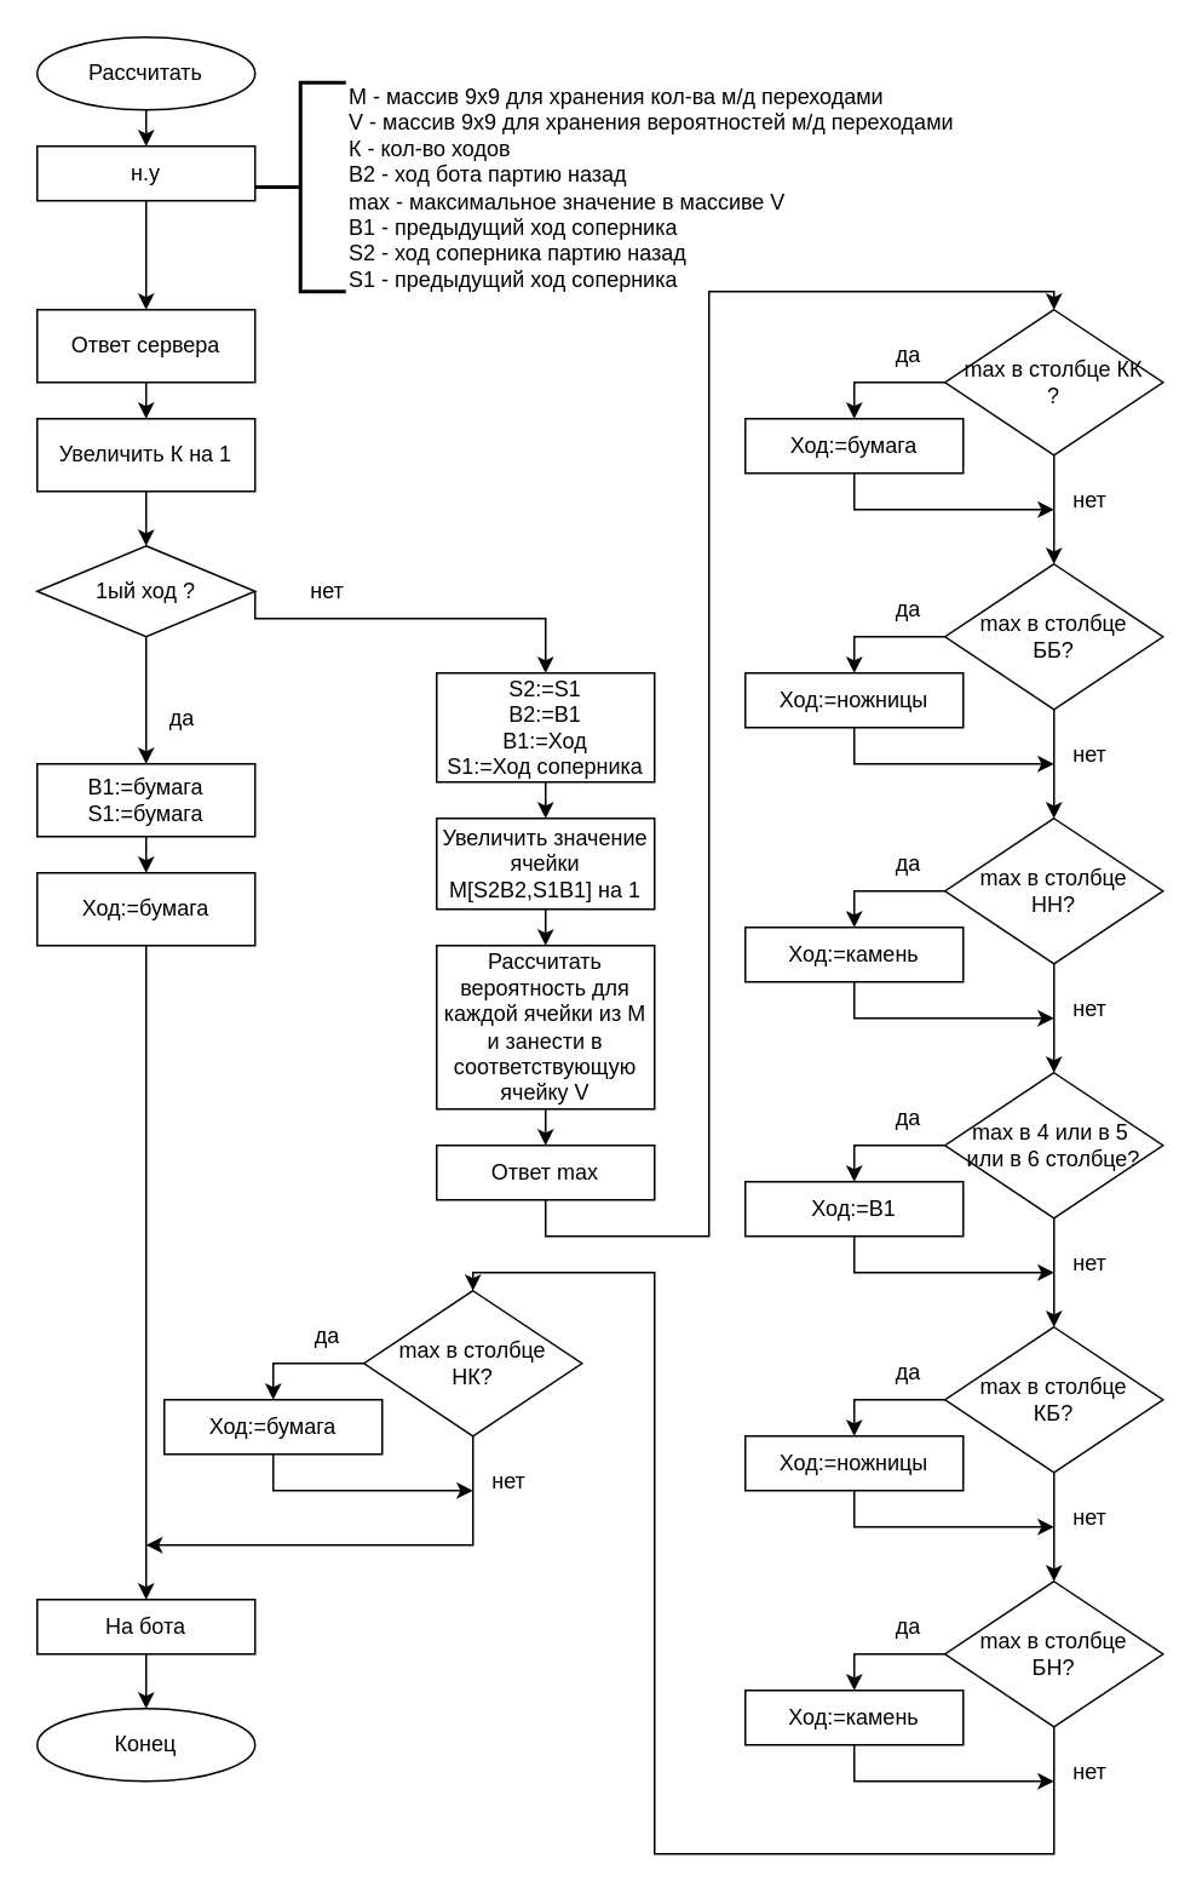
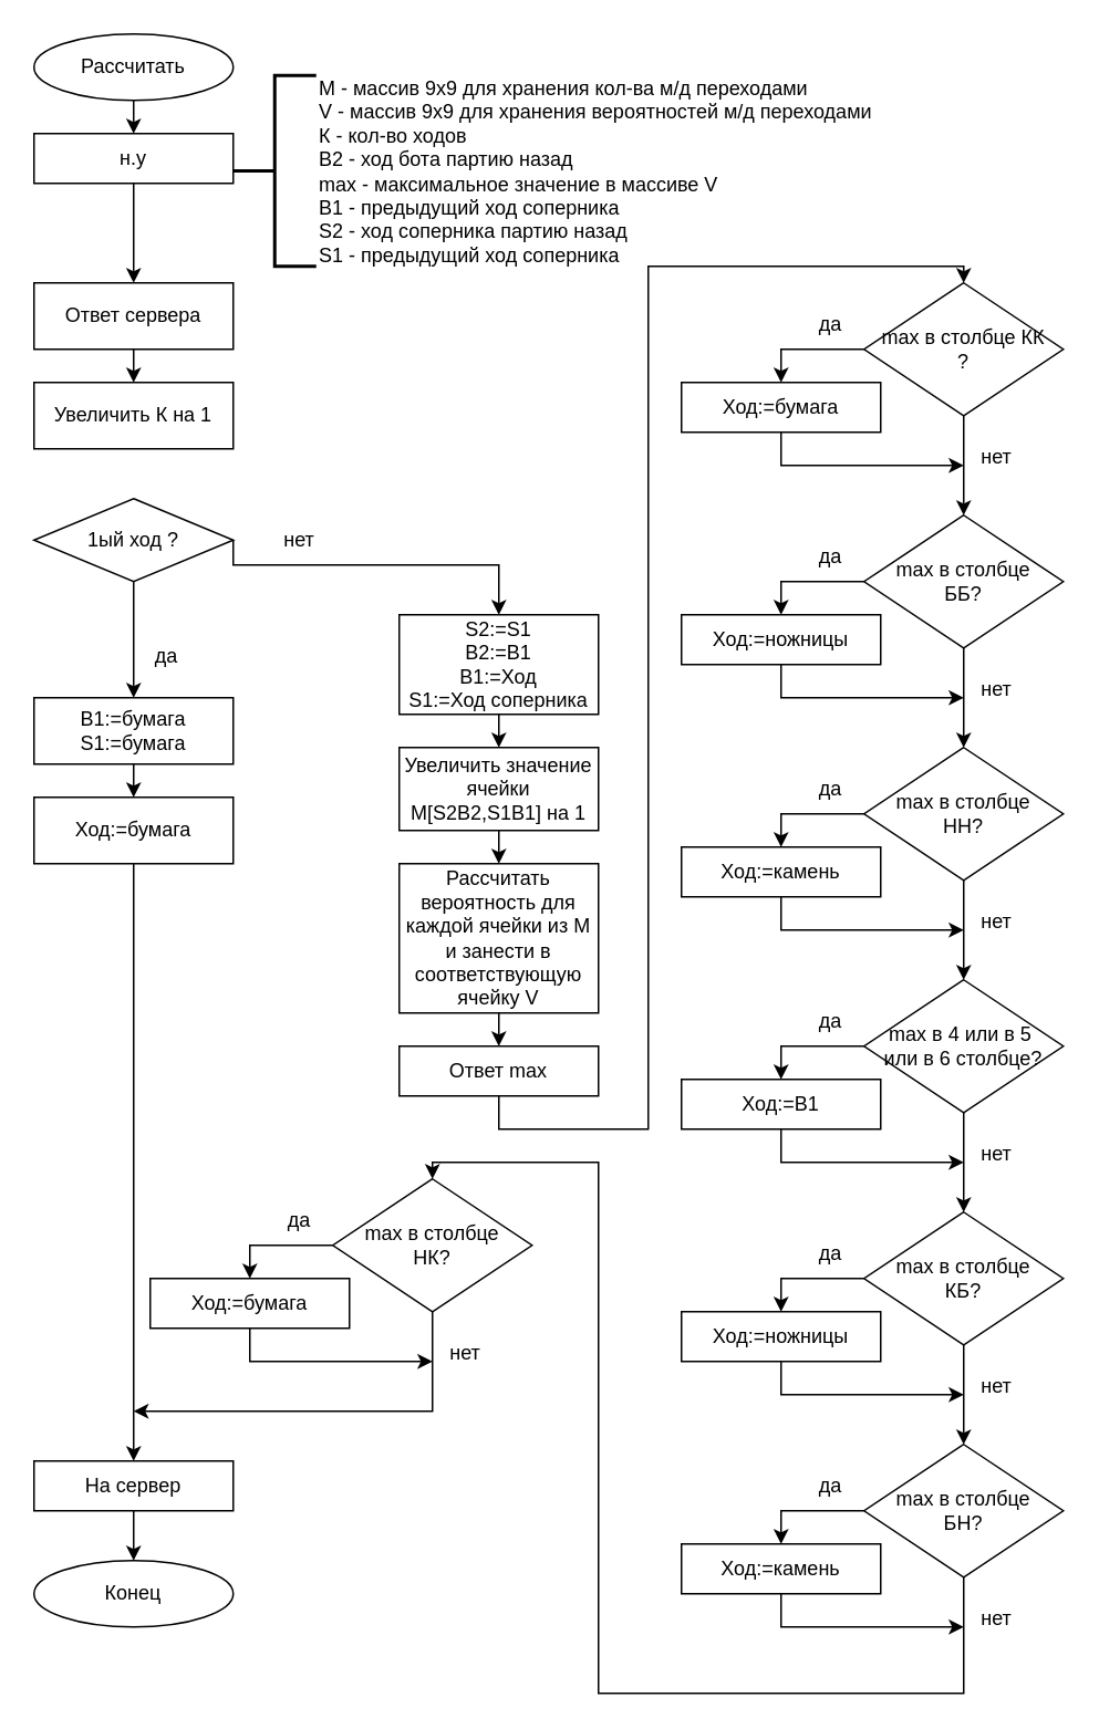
- <mxCell id="24" style="edgeStyle=orthogonalEdgeStyle;rounded=0;orthogonalLoop=1;jettySize=auto;html=1;exitX=0.5;exitY=1;exitDx=0;exitDy=0;entryX=0.5;entryY=0;entryDx=0;entryDy=0;" edge="1" parent="1" source="25" target="11"><mxGeometry relative="1" as="geometry" /></mxCell>
- <mxCell id="78" value="На бота" style="rounded=0;whiteSpace=wrap;html=1;" vertex="1" parent="1"><mxGeometry x="20" y="880" width="120" height="30" as="geometry" /></mxCell>
+ <mxCell id="78" value="На сервер" style="rounded=0;whiteSpace=wrap;html=1;" vertex="1" parent="1"><mxGeometry x="20" y="880" width="120" height="30" as="geometry" /></mxCell>
